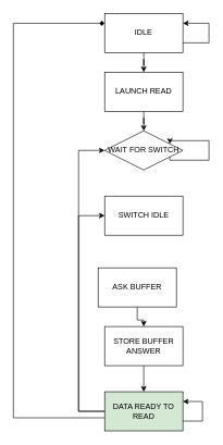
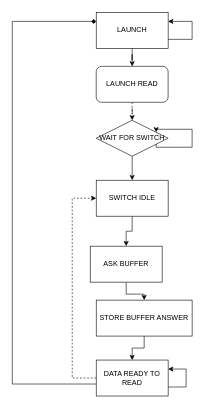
- <mxCell id="3" value="IDLE" style="rounded=0;whiteSpace=wrap;html=1;" vertex="1" parent="1"><mxGeometry x="160" y="20" width="120" height="60" as="geometry" /></mxCell>
+ <mxCell id="3" value="LAUNCH" style="rounded=0;whiteSpace=wrap;html=1;" vertex="1" parent="1"><mxGeometry x="160" y="20" width="120" height="60" as="geometry" /></mxCell>
- <mxCell id="5" value="LAUNCH READ" style="rounded=0;whiteSpace=wrap;html=1;" vertex="1" parent="1"><mxGeometry x="160" y="110" width="120" height="60" as="geometry" /></mxCell>
+ <mxCell id="5" value="LAUNCH READ" style="whiteSpace=wrap;html=1;rounded=1;" vertex="1" parent="1"><mxGeometry x="160" y="110" width="120" height="60" as="geometry" /></mxCell>
- <mxCell id="4" style="edgeStyle=orthogonalEdgeStyle;rounded=0;orthogonalLoop=1;jettySize=auto;html=1;" edge="1" parent="1" source="5" target="7"><mxGeometry relative="1" as="geometry" /></mxCell>
+ <mxCell id="4" style="edgeStyle=orthogonalEdgeStyle;rounded=0;orthogonalLoop=1;jettySize=auto;html=1;dashed=1;" edge="1" parent="1" source="5" target="7"><mxGeometry relative="1" as="geometry" /></mxCell>
- <mxCell id="14" style="edgeStyle=orthogonalEdgeStyle;rounded=0;orthogonalLoop=1;jettySize=auto;html=1;entryX=0;entryY=0.5;entryDx=0;entryDy=0;" edge="1" parent="1" source="17" target="7"><mxGeometry relative="1" as="geometry"><Array as="points"><mxPoint x="120" y="630" /><mxPoint x="120" y="230" /></Array></mxGeometry></mxCell>
+ <mxCell id="6" style="edgeStyle=orthogonalEdgeStyle;rounded=0;orthogonalLoop=1;jettySize=auto;html=1;entryX=0.5;entryY=0;entryDx=0;entryDy=0;" edge="1" parent="1" source="7" target="9"><mxGeometry relative="1" as="geometry" /></mxCell>
- <mxCell id="16" style="edgeStyle=orthogonalEdgeStyle;rounded=0;orthogonalLoop=1;jettySize=auto;html=1;exitX=0;exitY=0.5;exitDx=0;exitDy=0;entryX=0;entryY=0.5;entryDx=0;entryDy=0;" edge="1" parent="1" source="17" target="9"><mxGeometry relative="1" as="geometry"><Array as="points"><mxPoint x="120" y="630" /><mxPoint x="120" y="330" /></Array></mxGeometry></mxCell>
+ <mxCell id="16" style="edgeStyle=orthogonalEdgeStyle;rounded=0;orthogonalLoop=1;jettySize=auto;html=1;exitX=0;exitY=0.5;exitDx=0;exitDy=0;entryX=0;entryY=0.5;entryDx=0;entryDy=0;dashed=1;" edge="1" parent="1" source="17" target="9"><mxGeometry relative="1" as="geometry"><Array as="points"><mxPoint x="120" y="630" /><mxPoint x="120" y="330" /></Array></mxGeometry></mxCell>
+ <mxCell id="8" style="edgeStyle=orthogonalEdgeStyle;rounded=0;orthogonalLoop=1;jettySize=auto;html=1;entryX=0.5;entryY=0;entryDx=0;entryDy=0;" edge="1" parent="1" source="9" target="11"><mxGeometry relative="1" as="geometry" /></mxCell>
- <mxCell id="13" value="STORE BUFFER ANSWER" style="rounded=0;whiteSpace=wrap;html=1;" vertex="1" parent="1"><mxGeometry x="160" y="500" width="120" height="60" as="geometry" /></mxCell>
+ <mxCell id="13" value="STORE BUFFER ANSWER" style="rounded=0;whiteSpace=wrap;html=1;" vertex="1" parent="1"><mxGeometry x="160" y="500" width="160" height="60" as="geometry" /></mxCell>
- <mxCell id="17" value="DATA READY TO READ" style="rounded=0;whiteSpace=wrap;html=1;fillColor=#d5e8d4;" vertex="1" parent="1"><mxGeometry x="160" y="600" width="120" height="60" as="geometry" /></mxCell>
+ <mxCell id="17" value="DATA READY TO READ" style="rounded=0;whiteSpace=wrap;html=1;" vertex="1" parent="1"><mxGeometry x="160" y="600" width="120" height="60" as="geometry" /></mxCell>
